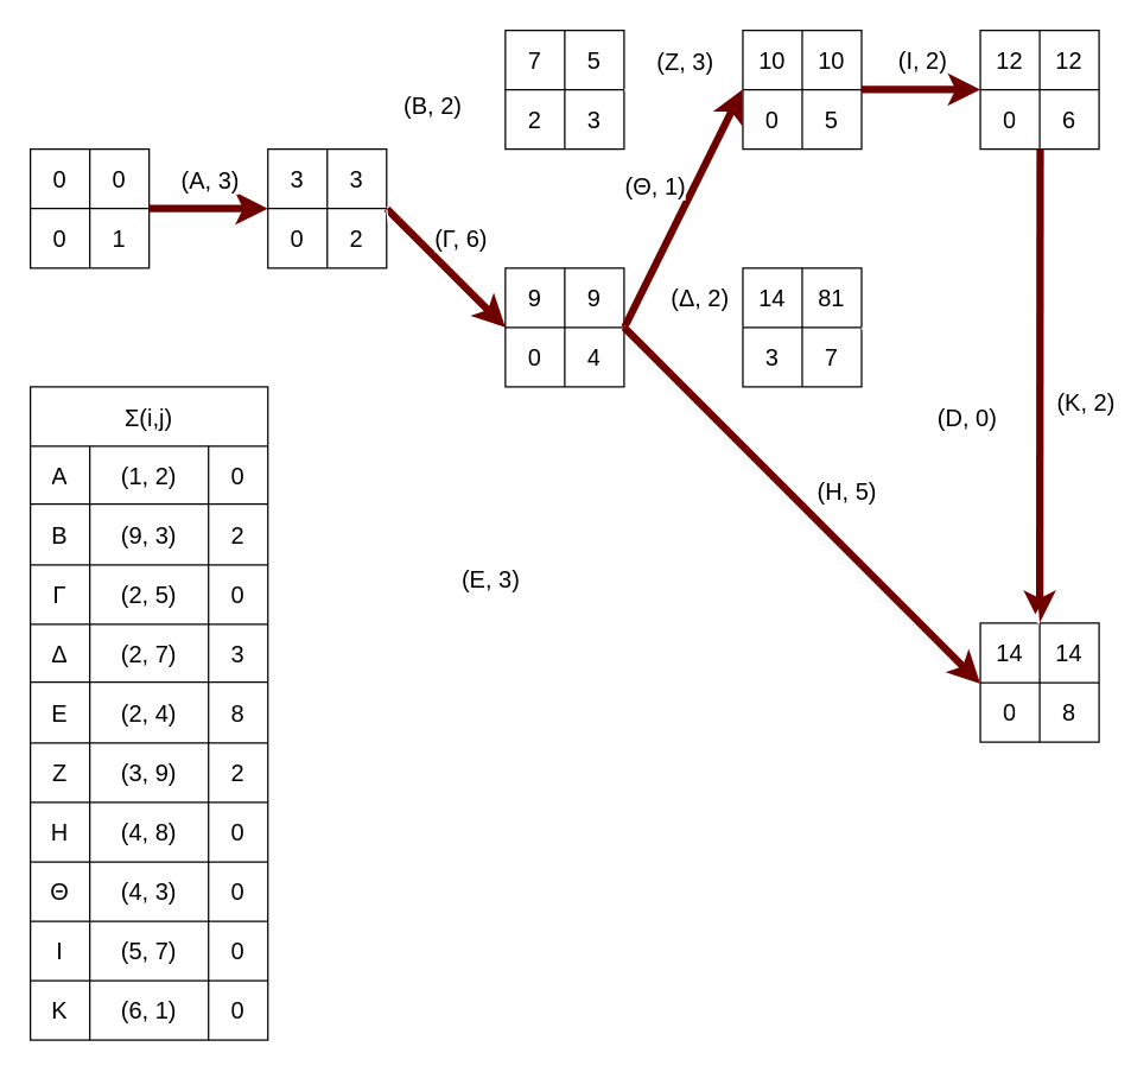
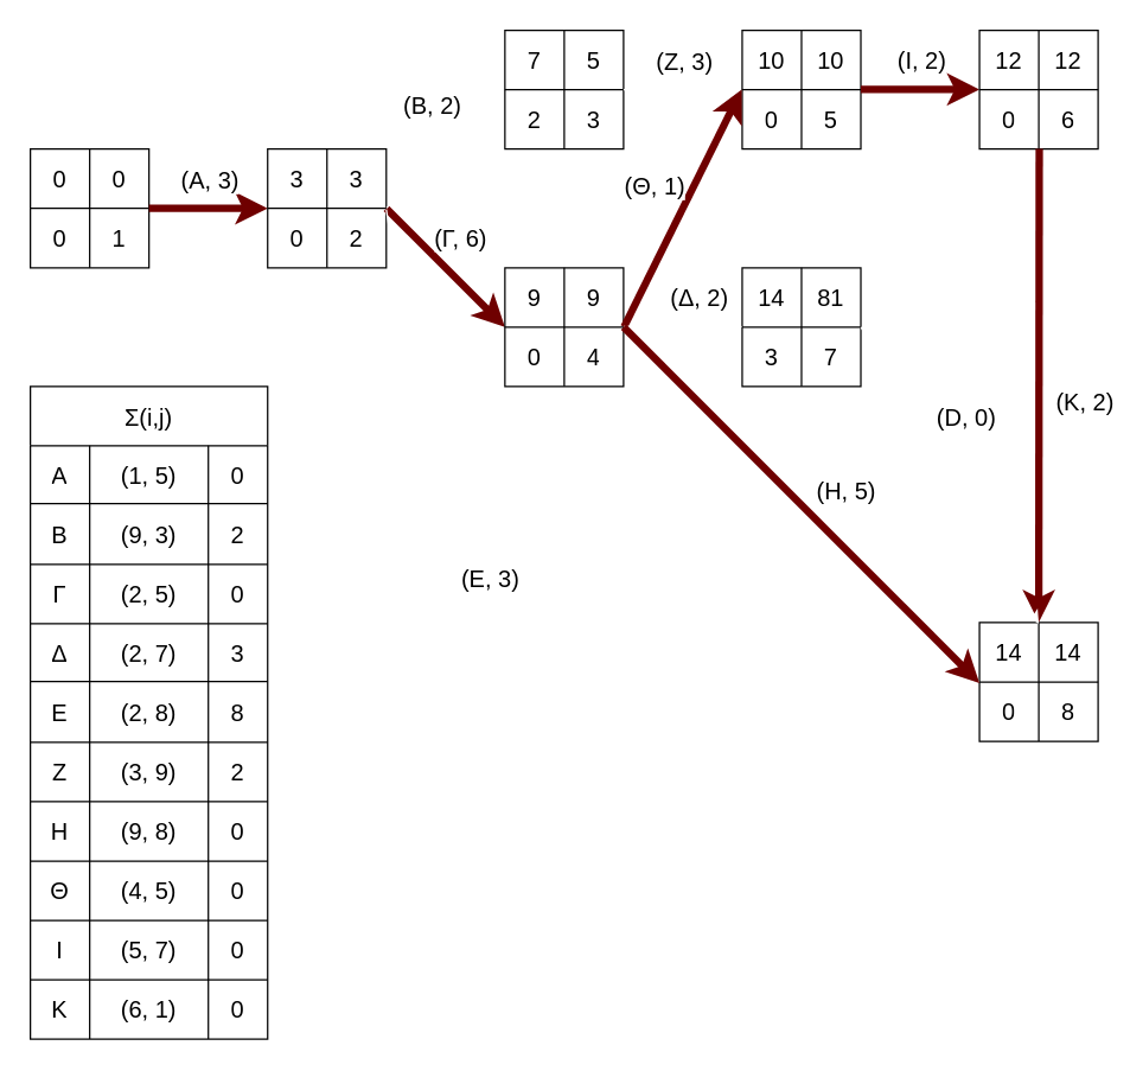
- <mxCell id="83" value="(1, 2)" style="shape=partialRectangle;html=1;whiteSpace=wrap;connectable=0;strokeColor=inherit;overflow=hidden;fillColor=none;top=0;left=0;bottom=0;right=0;pointerEvents=1;fontSize=16;" parent="81" vertex="1"><mxGeometry x="40" width="80" height="39" as="geometry"><mxRectangle width="80" height="39" as="alternateBounds" /></mxGeometry></mxCell>
+ <mxCell id="83" value="(1, 5)" style="shape=partialRectangle;html=1;whiteSpace=wrap;connectable=0;strokeColor=inherit;overflow=hidden;fillColor=none;top=0;left=0;bottom=0;right=0;pointerEvents=1;fontSize=16;" parent="81" vertex="1"><mxGeometry x="40" width="80" height="39" as="geometry"><mxRectangle width="80" height="39" as="alternateBounds" /></mxGeometry></mxCell>
- <mxCell id="99" value="(2, 4)" style="shape=partialRectangle;html=1;whiteSpace=wrap;connectable=0;strokeColor=inherit;overflow=hidden;fillColor=none;top=0;left=0;bottom=0;right=0;pointerEvents=1;fontSize=16;" parent="97" vertex="1"><mxGeometry x="40" width="80" height="41" as="geometry"><mxRectangle width="80" height="41" as="alternateBounds" /></mxGeometry></mxCell>
+ <mxCell id="99" value="(2, 8)" style="shape=partialRectangle;html=1;whiteSpace=wrap;connectable=0;strokeColor=inherit;overflow=hidden;fillColor=none;top=0;left=0;bottom=0;right=0;pointerEvents=1;fontSize=16;" parent="97" vertex="1"><mxGeometry x="40" width="80" height="41" as="geometry"><mxRectangle width="80" height="41" as="alternateBounds" /></mxGeometry></mxCell>
- <mxCell id="107" value="(4, 8)" style="shape=partialRectangle;html=1;whiteSpace=wrap;connectable=0;strokeColor=inherit;overflow=hidden;fillColor=none;top=0;left=0;bottom=0;right=0;pointerEvents=1;fontSize=16;" parent="105" vertex="1"><mxGeometry x="40" width="80" height="40" as="geometry"><mxRectangle width="80" height="40" as="alternateBounds" /></mxGeometry></mxCell>
+ <mxCell id="107" value="(9, 8)" style="shape=partialRectangle;html=1;whiteSpace=wrap;connectable=0;strokeColor=inherit;overflow=hidden;fillColor=none;top=0;left=0;bottom=0;right=0;pointerEvents=1;fontSize=16;" parent="105" vertex="1"><mxGeometry x="40" width="80" height="40" as="geometry"><mxRectangle width="80" height="40" as="alternateBounds" /></mxGeometry></mxCell>
- <mxCell id="111" value="(4, 3)" style="shape=partialRectangle;html=1;whiteSpace=wrap;connectable=0;strokeColor=inherit;overflow=hidden;fillColor=none;top=0;left=0;bottom=0;right=0;pointerEvents=1;fontSize=16;" parent="109" vertex="1"><mxGeometry x="40" width="80" height="40" as="geometry"><mxRectangle width="80" height="40" as="alternateBounds" /></mxGeometry></mxCell>
+ <mxCell id="111" value="(4, 5)" style="shape=partialRectangle;html=1;whiteSpace=wrap;connectable=0;strokeColor=inherit;overflow=hidden;fillColor=none;top=0;left=0;bottom=0;right=0;pointerEvents=1;fontSize=16;" parent="109" vertex="1"><mxGeometry x="40" width="80" height="40" as="geometry"><mxRectangle width="80" height="40" as="alternateBounds" /></mxGeometry></mxCell>
